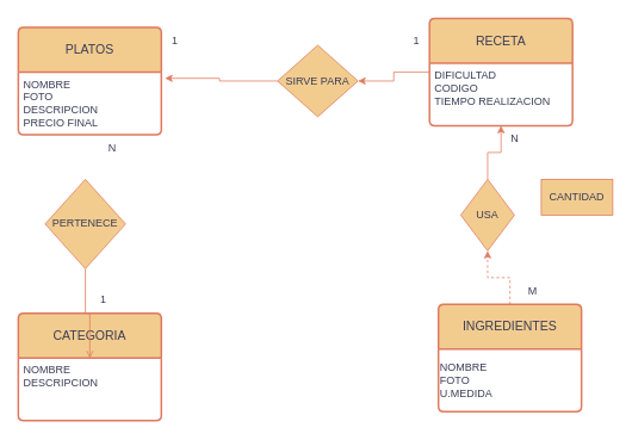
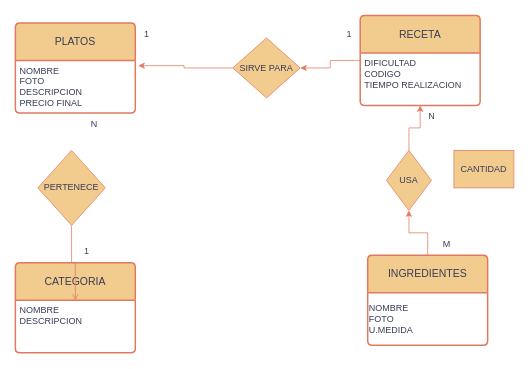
- <mxCell id="18" value="CANTIDAD" style="rounded=0;whiteSpace=wrap;html=1;labelBackgroundColor=none;fillColor=#F2CC8F;strokeColor=#E07A5F;fontColor=#393C56;" vertex="1" parent="1"><mxGeometry x="605" y="200" width="80" height="40" as="geometry" /></mxCell>
+ <mxCell id="18" value="CANTIDAD" style="rounded=0;whiteSpace=wrap;html=1;labelBackgroundColor=none;fillColor=#F2CC8F;strokeColor=#E07A5F;fontColor=#393C56;" vertex="1" parent="1"><mxGeometry x="605" y="200" width="80" height="50" as="geometry" /></mxCell>
- <mxCell id="13" value="" style="edgeStyle=orthogonalEdgeStyle;rounded=0;orthogonalLoop=1;jettySize=auto;html=1;labelBackgroundColor=none;strokeColor=#E07A5F;fontColor=default;dashed=1;" edge="1" parent="1" source="14" target="17"><mxGeometry relative="1" as="geometry" /></mxCell>
+ <mxCell id="13" value="" style="edgeStyle=orthogonalEdgeStyle;rounded=0;orthogonalLoop=1;jettySize=auto;html=1;labelBackgroundColor=none;strokeColor=#E07A5F;fontColor=default;" edge="1" parent="1" source="14" target="17"><mxGeometry relative="1" as="geometry" /></mxCell>
